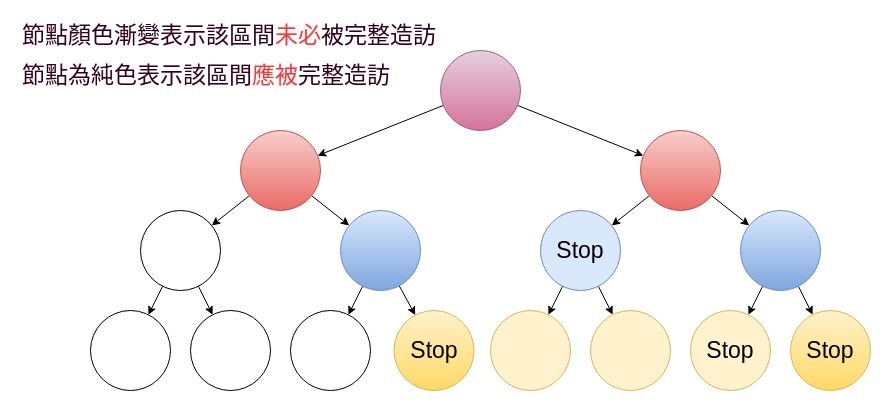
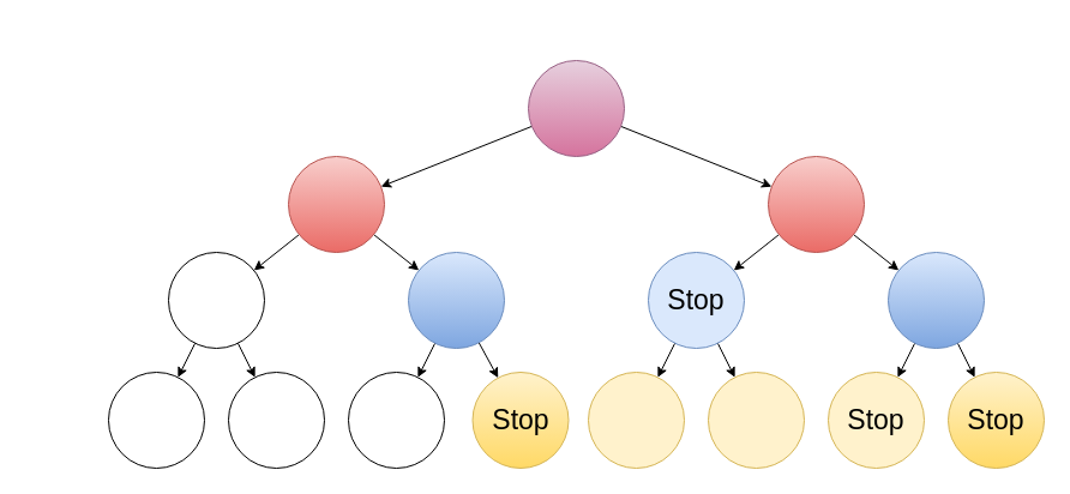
- <mxCell id="31" value="&lt;font color=&quot;#33001a&quot;&gt;節點顏色漸變表示該區間&lt;/font&gt;&lt;font color=&quot;#ff3333&quot;&gt;未必&lt;/font&gt;&lt;font color=&quot;#33001a&quot;&gt;被完整造訪&lt;/font&gt;" style="text;html=1;resizable=0;autosize=1;align=left;verticalAlign=middle;points=[];fillColor=none;strokeColor=none;rounded=0;fontSize=23;" vertex="1" parent="1"><mxGeometry y="20" width="430" height="30" as="geometry" x="20" /></mxCell>
- <mxCell id="32" value="&lt;font color=&quot;#33001a&quot;&gt;節點為純色表示該區間&lt;/font&gt;&lt;font color=&quot;#ff3333&quot;&gt;應被&lt;/font&gt;&lt;font color=&quot;#33001a&quot;&gt;完整造訪&lt;/font&gt;" style="text;html=1;resizable=0;autosize=1;align=left;verticalAlign=middle;points=[];fillColor=none;strokeColor=none;rounded=0;fontSize=23;" vertex="1" parent="1"><mxGeometry y="60" width="380" height="30" as="geometry" x="20" /></mxCell>
